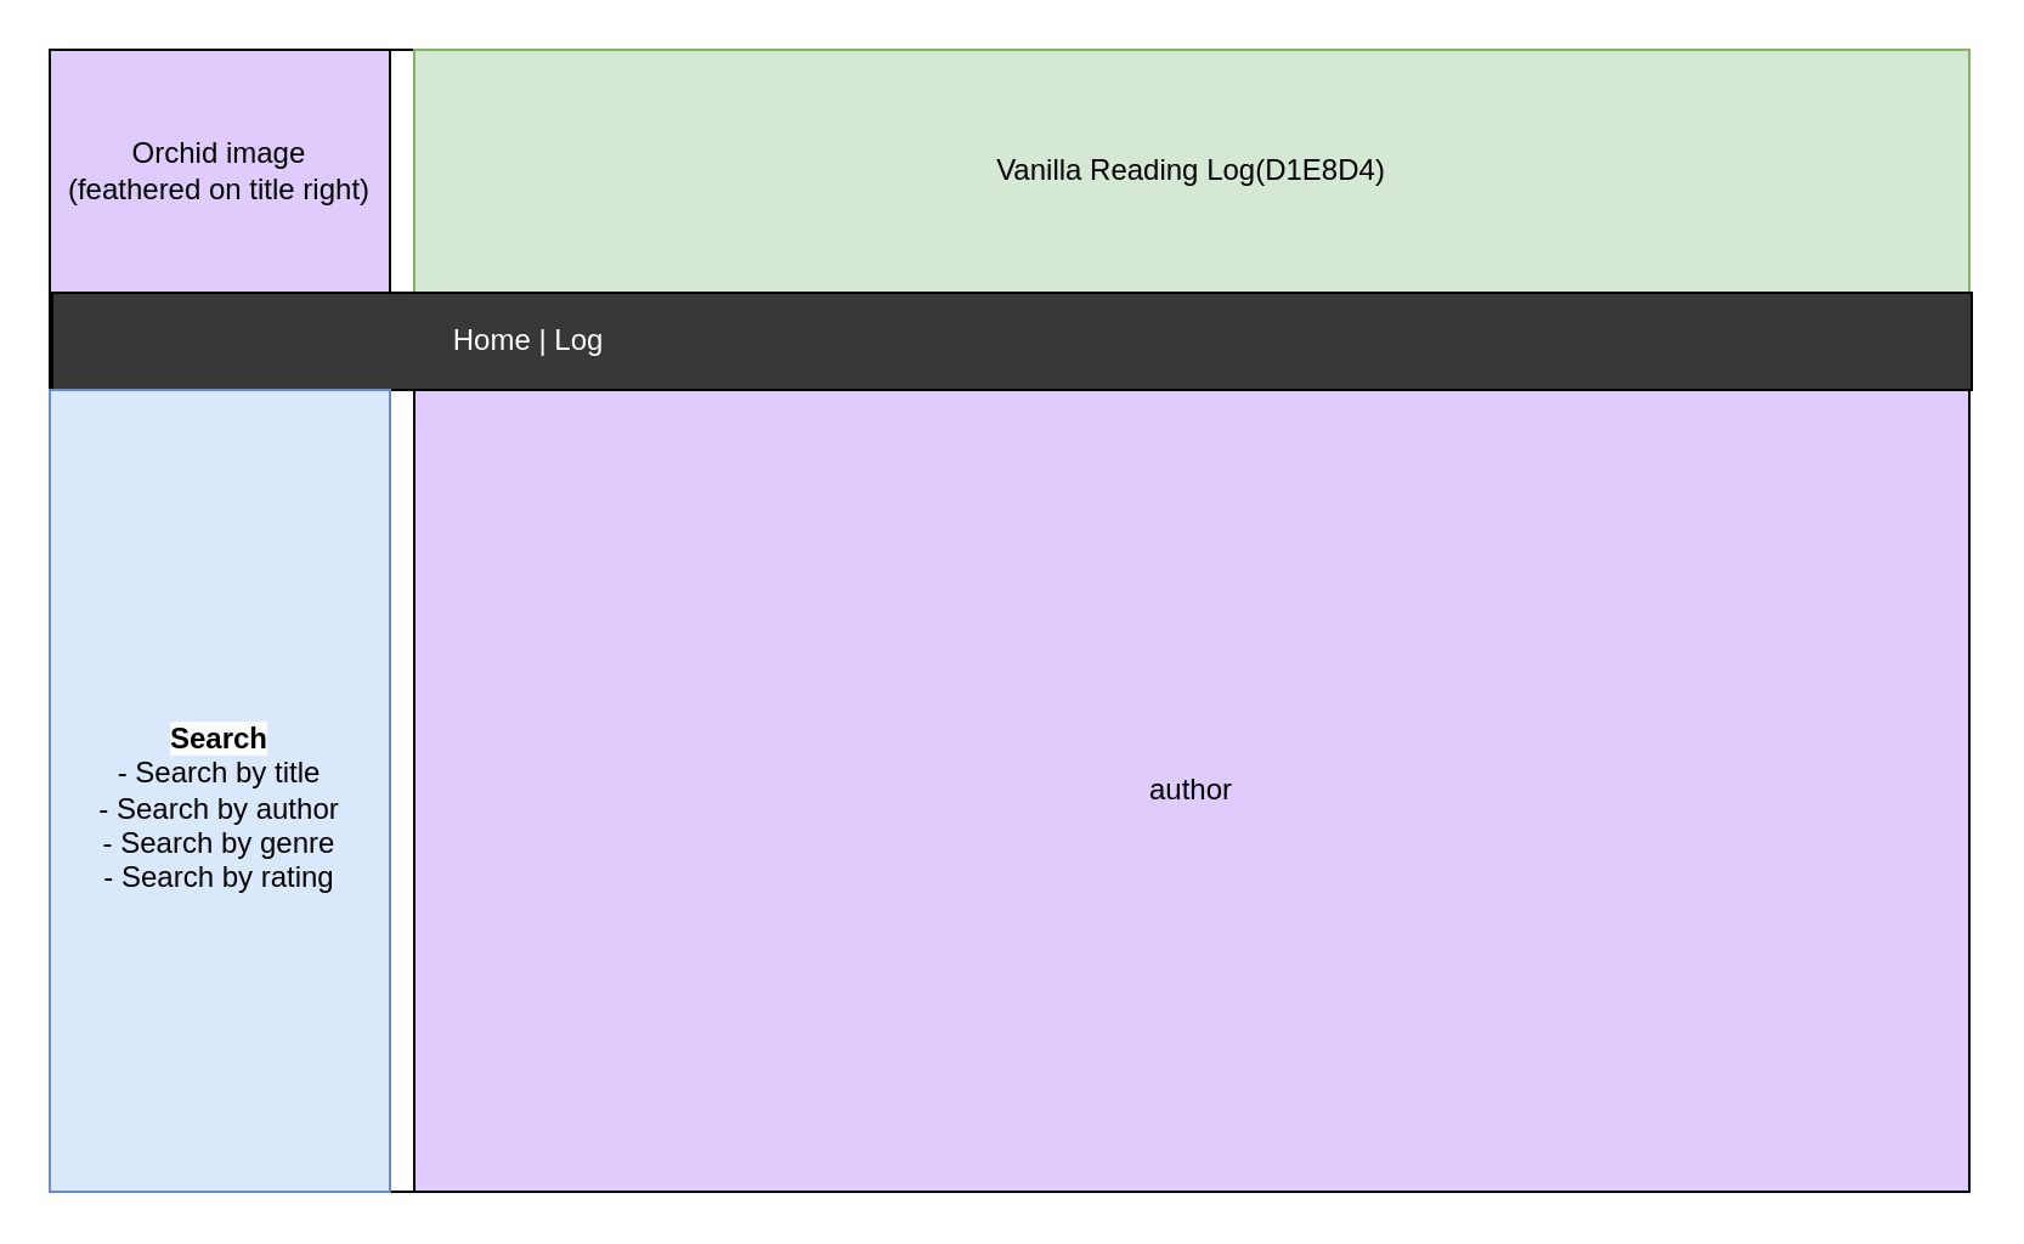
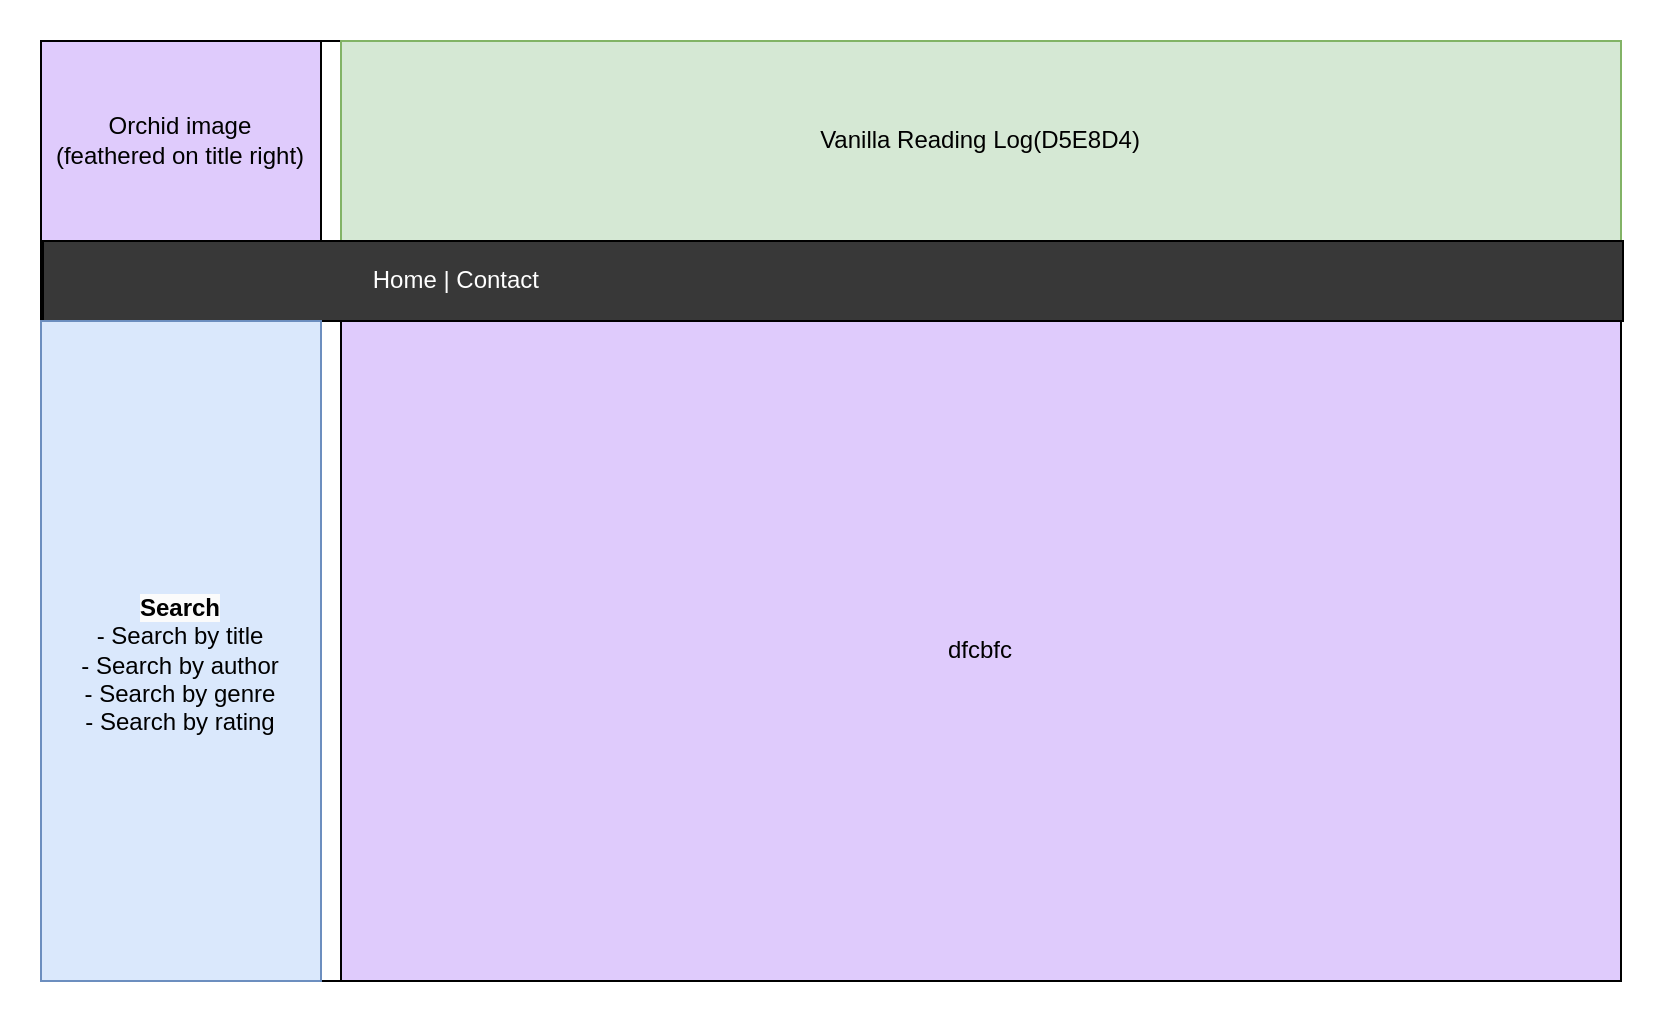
- <mxCell id="4" value="Vanilla Reading Log(D1E8D4)" style="rounded=0;whiteSpace=wrap;html=1;fillColor=#d5e8d4;strokeColor=#82b366;" vertex="1" parent="1"><mxGeometry x="170" y="20" width="640" height="100" as="geometry" /></mxCell>
+ <mxCell id="4" value="Vanilla Reading Log(D5E8D4)" style="rounded=0;whiteSpace=wrap;html=1;fillColor=#d5e8d4;strokeColor=#82b366;" vertex="1" parent="1"><mxGeometry x="170" y="20" width="640" height="100" as="geometry" /></mxCell>
- <mxCell id="5" value="&lt;font color=&quot;#ffffff&quot;&gt;&amp;nbsp; &amp;nbsp; &amp;nbsp; &amp;nbsp; &amp;nbsp; &amp;nbsp; &amp;nbsp; &amp;nbsp; &amp;nbsp; &amp;nbsp; &amp;nbsp; &amp;nbsp; &amp;nbsp; &amp;nbsp; &amp;nbsp; &amp;nbsp; &amp;nbsp; &amp;nbsp; &amp;nbsp; &amp;nbsp; &amp;nbsp; &amp;nbsp; &amp;nbsp; &amp;nbsp; &amp;nbsp;Home | Log&lt;/font&gt;" style="rounded=0;whiteSpace=wrap;html=1;fillColor=#383838;align=left;" vertex="1" parent="1"><mxGeometry x="21" y="120" width="790" height="40" as="geometry" /></mxCell>
+ <mxCell id="5" value="&lt;font color=&quot;#ffffff&quot;&gt;&amp;nbsp; &amp;nbsp; &amp;nbsp; &amp;nbsp; &amp;nbsp; &amp;nbsp; &amp;nbsp; &amp;nbsp; &amp;nbsp; &amp;nbsp; &amp;nbsp; &amp;nbsp; &amp;nbsp; &amp;nbsp; &amp;nbsp; &amp;nbsp; &amp;nbsp; &amp;nbsp; &amp;nbsp; &amp;nbsp; &amp;nbsp; &amp;nbsp; &amp;nbsp; &amp;nbsp; &amp;nbsp;Home | Contact&lt;/font&gt;" style="rounded=0;whiteSpace=wrap;html=1;fillColor=#383838;align=left;" vertex="1" parent="1"><mxGeometry x="21" y="120" width="790" height="40" as="geometry" /></mxCell>
- <mxCell id="7" value="author" style="rounded=0;whiteSpace=wrap;html=1;fillColor=#DFCBFC;" vertex="1" parent="1"><mxGeometry x="170" y="160" width="640" height="330" as="geometry" /></mxCell>
+ <mxCell id="7" value="dfcbfc" style="rounded=0;whiteSpace=wrap;html=1;fillColor=#DFCBFC;" vertex="1" parent="1"><mxGeometry x="170" y="160" width="640" height="330" as="geometry" /></mxCell>
